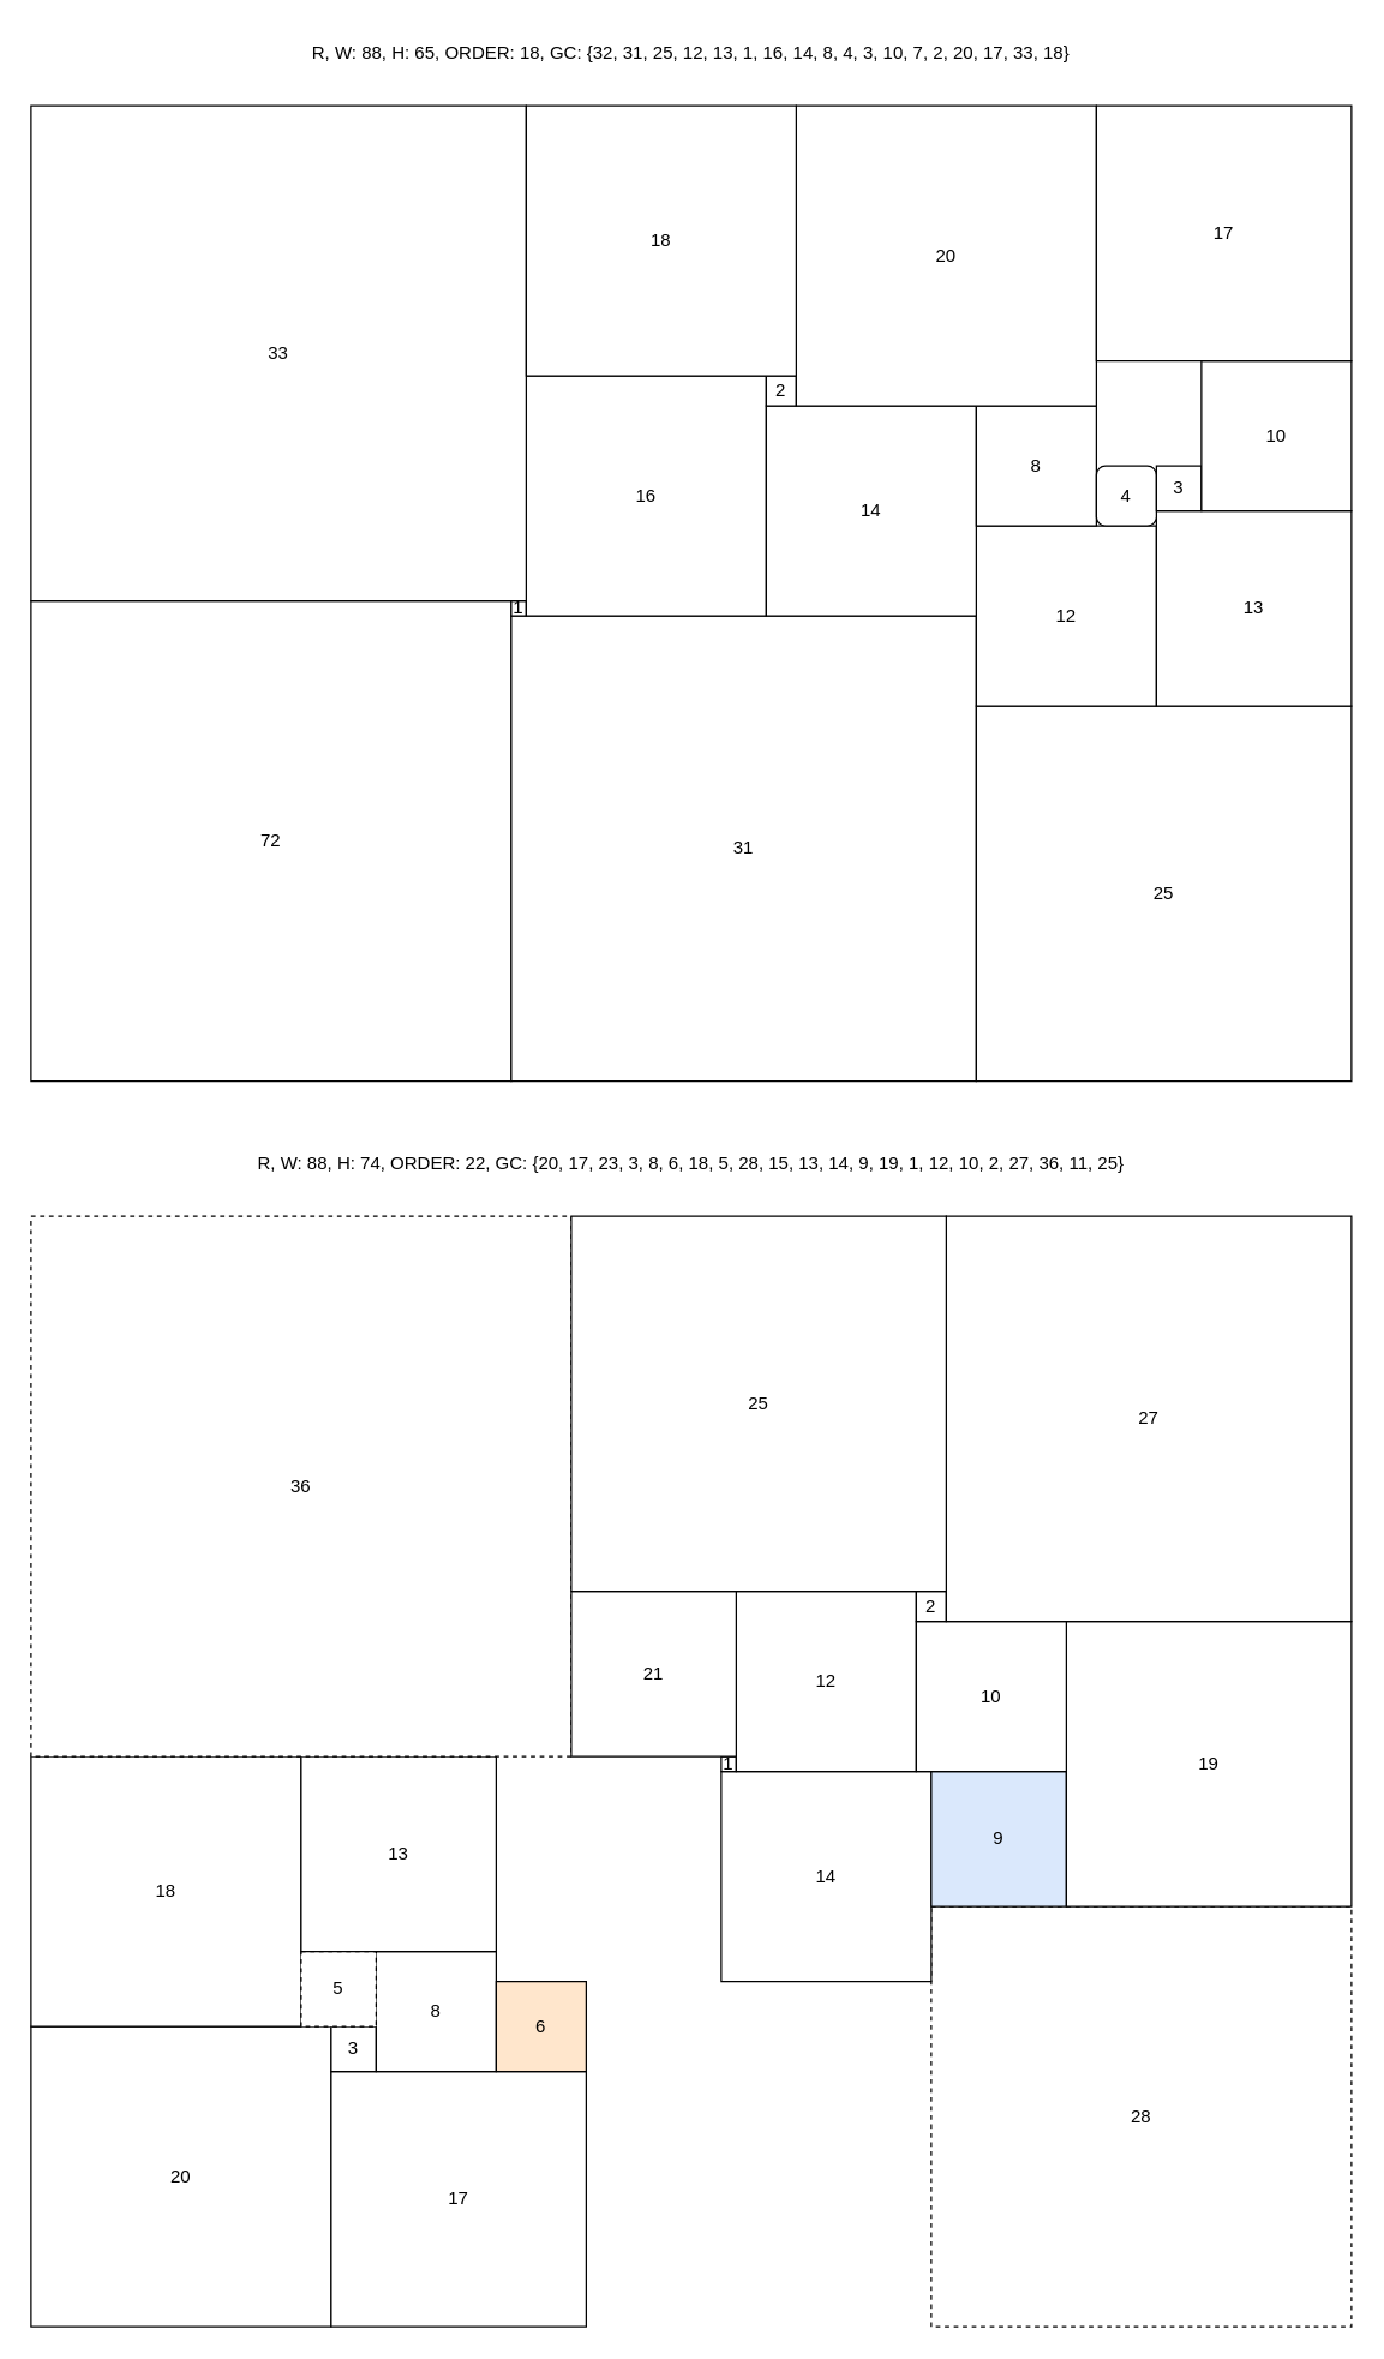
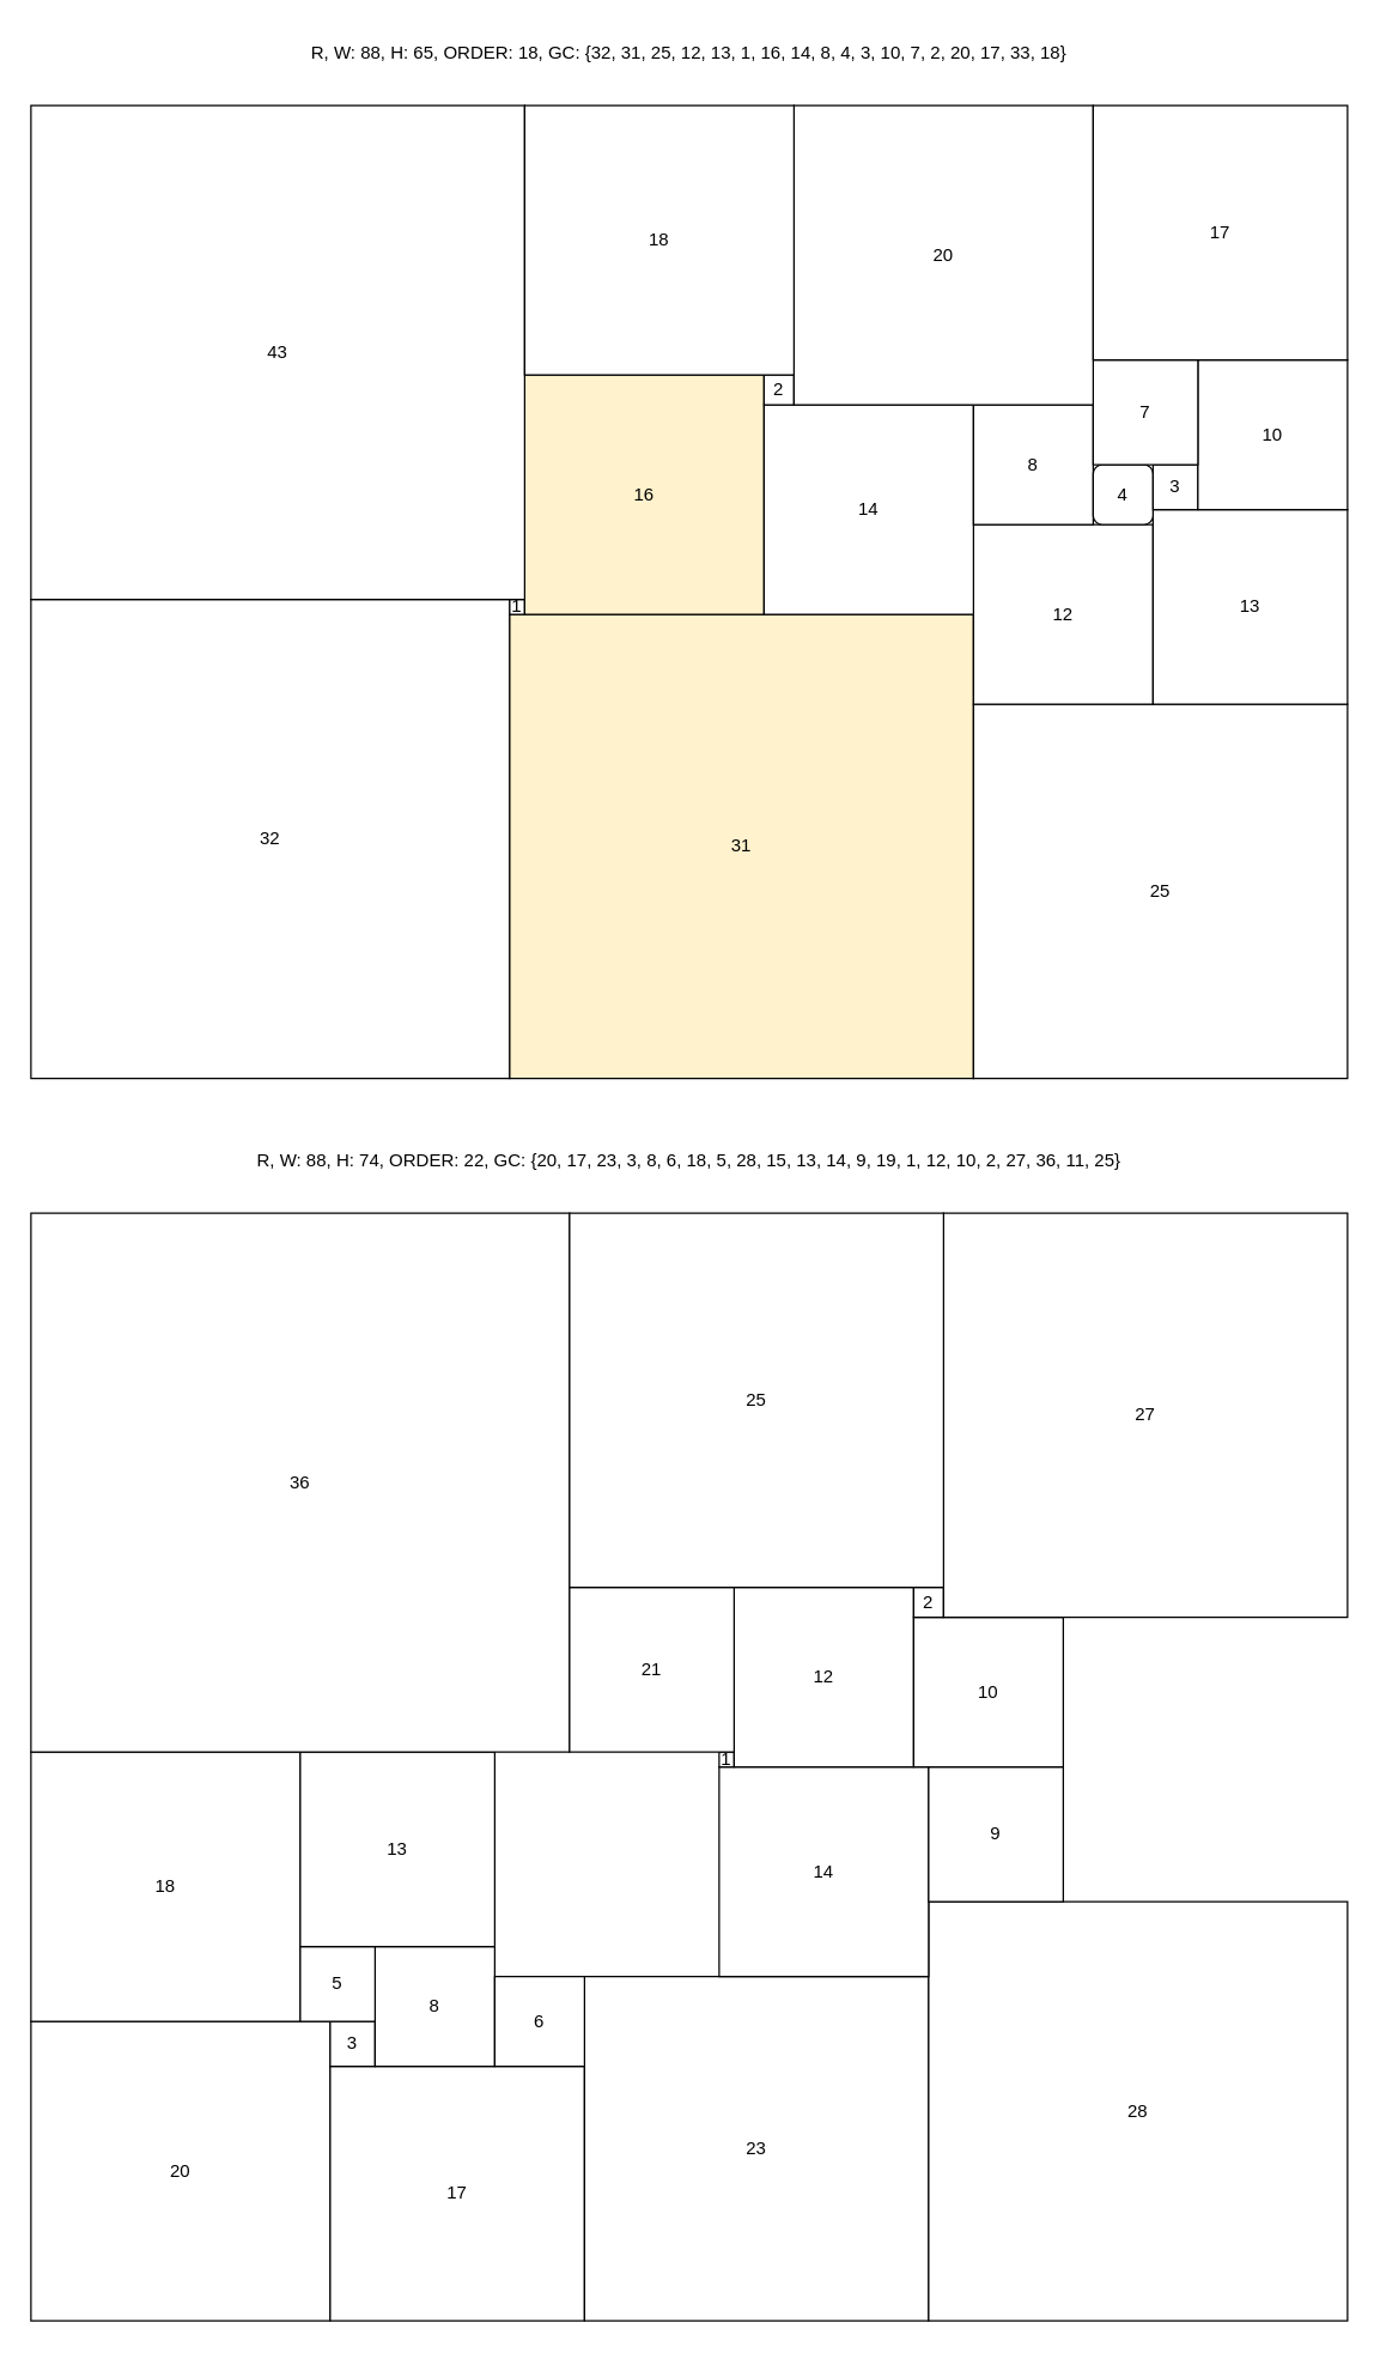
- <mxCell id="21" value="33" style="rounded=0;whiteSpace=wrap;html=1;" parent="4" vertex="1"><mxGeometry width="330" height="330" as="geometry" /></mxCell>
+ <mxCell id="21" value="43" style="rounded=0;whiteSpace=wrap;html=1;" parent="4" vertex="1"><mxGeometry width="330" height="330" as="geometry" /></mxCell>
+ <mxCell id="17" value="7" style="rounded=0;whiteSpace=wrap;html=1;" parent="4" vertex="1"><mxGeometry x="710" y="170" width="70" height="70" as="geometry" /></mxCell>
- <mxCell id="11" value="16" style="rounded=0;whiteSpace=wrap;html=1;" parent="4" vertex="1"><mxGeometry x="330" y="180" width="160" height="160" as="geometry" /></mxCell>
+ <mxCell id="11" value="16" style="rounded=0;whiteSpace=wrap;html=1;fillColor=#fff2cc;" parent="4" vertex="1"><mxGeometry x="330" y="180" width="160" height="160" as="geometry" /></mxCell>
- <mxCell id="5" value="72" style="rounded=0;whiteSpace=wrap;html=1;" parent="4" vertex="1"><mxGeometry y="330" width="320" height="320" as="geometry" /></mxCell>
+ <mxCell id="5" value="32" style="rounded=0;whiteSpace=wrap;html=1;" parent="4" vertex="1"><mxGeometry y="330" width="320" height="320" as="geometry" /></mxCell>
- <mxCell id="6" value="31" style="rounded=0;whiteSpace=wrap;html=1;" parent="4" vertex="1"><mxGeometry x="320" y="340" width="310" height="310" as="geometry" /></mxCell>
+ <mxCell id="6" value="31" style="rounded=0;whiteSpace=wrap;html=1;fillColor=#fff2cc;" parent="4" vertex="1"><mxGeometry x="320" y="340" width="310" height="310" as="geometry" /></mxCell>
- <mxCell id="42" value="36" style="rounded=0;whiteSpace=wrap;html=1;dashed=1;" parent="23" vertex="1"><mxGeometry width="360" height="360" as="geometry" /></mxCell>
+ <mxCell id="42" value="36" style="rounded=0;whiteSpace=wrap;html=1;" parent="23" vertex="1"><mxGeometry width="360" height="360" as="geometry" /></mxCell>
- <mxCell id="36" value="19" style="rounded=0;whiteSpace=wrap;html=1;" parent="23" vertex="1"><mxGeometry x="690" y="270" width="190" height="190" as="geometry" /></mxCell>
- <mxCell id="35" value="9" style="rounded=0;whiteSpace=wrap;html=1;fillColor=#dae8fc;" parent="23" vertex="1"><mxGeometry x="600" y="370" width="90" height="90" as="geometry" /></mxCell>
+ <mxCell id="35" value="9" style="rounded=0;whiteSpace=wrap;html=1;" parent="23" vertex="1"><mxGeometry x="600" y="370" width="90" height="90" as="geometry" /></mxCell>
- <mxCell id="31" value="5" style="rounded=0;whiteSpace=wrap;html=1;dashed=1;" parent="23" vertex="1"><mxGeometry x="180" y="490" width="50" height="50" as="geometry" /></mxCell>
+ <mxCell id="31" value="5" style="rounded=0;whiteSpace=wrap;html=1;" parent="23" vertex="1"><mxGeometry x="180" y="490" width="50" height="50" as="geometry" /></mxCell>
- <mxCell id="29" value="6" style="rounded=0;whiteSpace=wrap;html=1;fillColor=#ffe6cc;" parent="23" vertex="1"><mxGeometry x="310" y="510" width="60" height="60" as="geometry" /></mxCell>
+ <mxCell id="29" value="6" style="rounded=0;whiteSpace=wrap;html=1;" parent="23" vertex="1"><mxGeometry x="310" y="510" width="60" height="60" as="geometry" /></mxCell>
- <mxCell id="32" value="28" style="rounded=0;whiteSpace=wrap;html=1;dashed=1;" parent="23" vertex="1"><mxGeometry x="600" y="460" width="280" height="280" as="geometry" /></mxCell>
+ <mxCell id="32" value="28" style="rounded=0;whiteSpace=wrap;html=1;" parent="23" vertex="1"><mxGeometry x="600" y="460" width="280" height="280" as="geometry" /></mxCell>
+ <mxCell id="26" value="23" style="rounded=0;whiteSpace=wrap;html=1;" parent="23" vertex="1"><mxGeometry x="370" y="510" width="230" height="230" as="geometry" /></mxCell>
